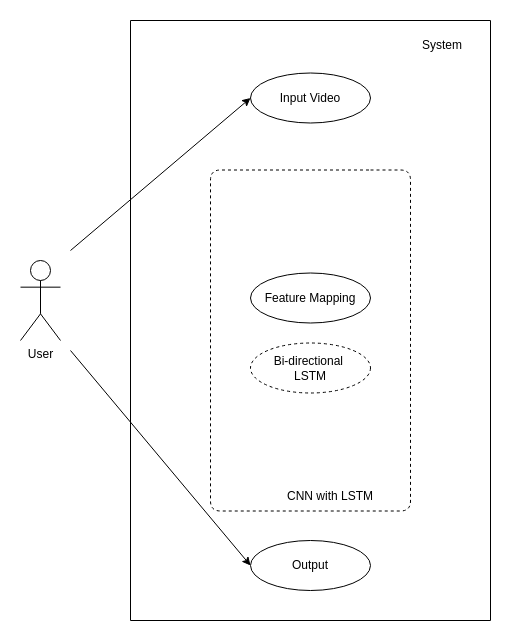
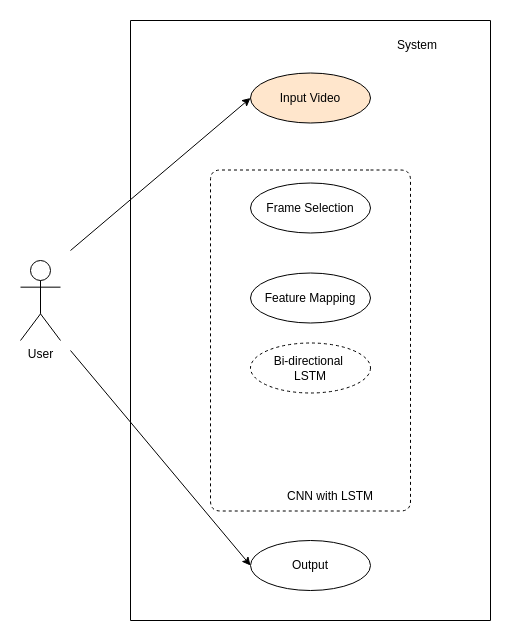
- <mxCell id="16" value="System" style="text;html=1;resizable=0;points=[];autosize=1;align=left;verticalAlign=top;spacingTop=-4;" vertex="1" parent="1"><mxGeometry x="420" y="35" width="60" height="20" as="geometry" /></mxCell>
+ <mxCell id="16" value="System" style="text;html=1;resizable=0;points=[];autosize=1;align=left;verticalAlign=top;spacingTop=-4;" vertex="1" parent="1"><mxGeometry x="395" y="35" width="60" height="20" as="geometry" /></mxCell>
- <mxCell id="2" value="Input Video" style="ellipse;whiteSpace=wrap;html=1;" vertex="1" parent="1"><mxGeometry x="250" y="72.5" width="120" height="50" as="geometry" /></mxCell>
+ <mxCell id="2" value="Input Video" style="ellipse;whiteSpace=wrap;html=1;fillColor=#ffe6cc;" vertex="1" parent="1"><mxGeometry x="250" y="72.5" width="120" height="50" as="geometry" /></mxCell>
+ <mxCell id="3" value="Frame Selection" style="ellipse;whiteSpace=wrap;html=1;" vertex="1" parent="1"><mxGeometry x="250" y="182.5" width="120" height="50" as="geometry" /></mxCell>
